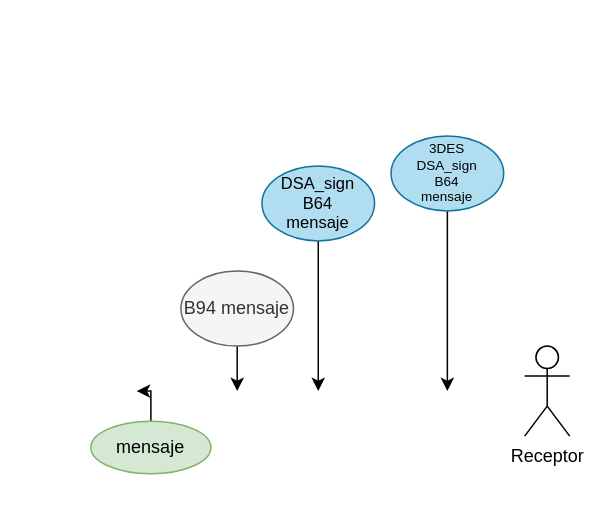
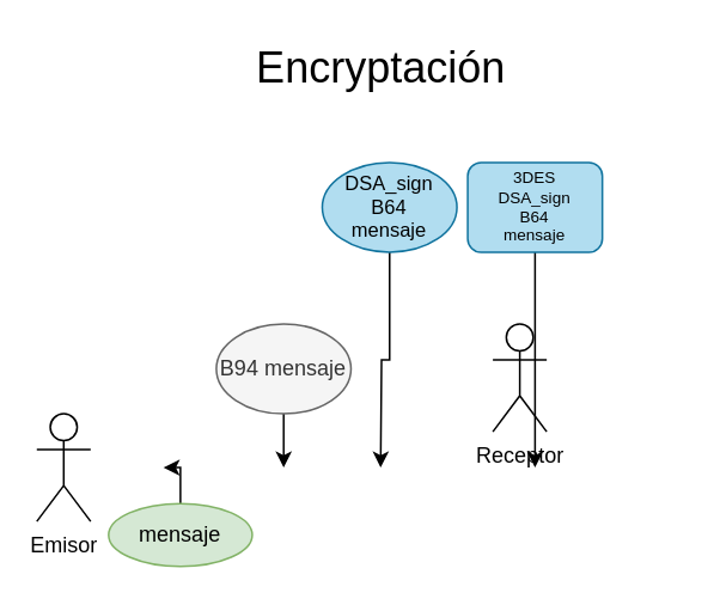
+ <mxCell id="12" value="Encryptación" style="text;html=1;strokeColor=none;fillColor=none;align=center;verticalAlign=middle;whiteSpace=wrap;rounded=0;fontSize=24;" vertex="1" parent="1"><mxGeometry x="136.5" y="20" width="150" height="35" as="geometry" /></mxCell>
- <mxCell id="11" value="&lt;font style=&quot;font-size: 9px;&quot;&gt;3DES&lt;br style=&quot;font-size: 9px;&quot;&gt;DSA_sign &lt;br style=&quot;font-size: 9px;&quot;&gt;B64 &lt;br style=&quot;font-size: 9px;&quot;&gt;mensaje&lt;/font&gt;" style="ellipse;whiteSpace=wrap;html=1;fillColor=#b1ddf0;strokeColor=#10739e;fontSize=9;" vertex="1" parent="1"><mxGeometry x="260" y="90" width="75" height="50" as="geometry" /></mxCell>
+ <mxCell id="11" value="&lt;font style=&quot;font-size: 9px;&quot;&gt;3DES&lt;br style=&quot;font-size: 9px;&quot;&gt;DSA_sign &lt;br style=&quot;font-size: 9px;&quot;&gt;B64 &lt;br style=&quot;font-size: 9px;&quot;&gt;mensaje&lt;/font&gt;" style="whiteSpace=wrap;html=1;fillColor=#b1ddf0;strokeColor=#10739e;fontSize=9;rounded=1;" vertex="1" parent="1"><mxGeometry x="260" y="90" width="75" height="50" as="geometry" /></mxCell>
- <mxCell id="9" value="&lt;font style=&quot;font-size: 11px;&quot;&gt;DSA_sign &lt;br style=&quot;font-size: 11px;&quot;&gt;B64 &lt;br style=&quot;font-size: 11px;&quot;&gt;mensaje&lt;/font&gt;" style="ellipse;whiteSpace=wrap;html=1;fillColor=#b1ddf0;strokeColor=#10739e;fontSize=11;" vertex="1" parent="1"><mxGeometry x="174" y="110" width="75" height="50" as="geometry" /></mxCell>
+ <mxCell id="9" value="&lt;font style=&quot;font-size: 11px;&quot;&gt;DSA_sign &lt;br style=&quot;font-size: 11px;&quot;&gt;B64 &lt;br style=&quot;font-size: 11px;&quot;&gt;mensaje&lt;/font&gt;" style="ellipse;whiteSpace=wrap;html=1;fillColor=#b1ddf0;strokeColor=#10739e;fontSize=11;" vertex="1" parent="1"><mxGeometry x="179" y="90" width="75" height="50" as="geometry" /></mxCell>
+ <mxCell id="2" value="Emisor" style="shape=umlActor;verticalLabelPosition=bottom;verticalAlign=top;html=1;outlineConnect=0;" vertex="1" parent="1"><mxGeometry x="20" y="230" width="30" height="60" as="geometry" /></mxCell>
- <mxCell id="3" value="Receptor" style="shape=umlActor;verticalLabelPosition=bottom;verticalAlign=top;html=1;outlineConnect=0;" vertex="1" parent="1"><mxGeometry x="349" y="230" width="30" height="60" as="geometry" /></mxCell>
+ <mxCell id="3" value="Receptor" style="shape=umlActor;verticalLabelPosition=bottom;verticalAlign=top;html=1;outlineConnect=0;" vertex="1" parent="1"><mxGeometry x="274" y="180" width="30" height="60" as="geometry" /></mxCell>
